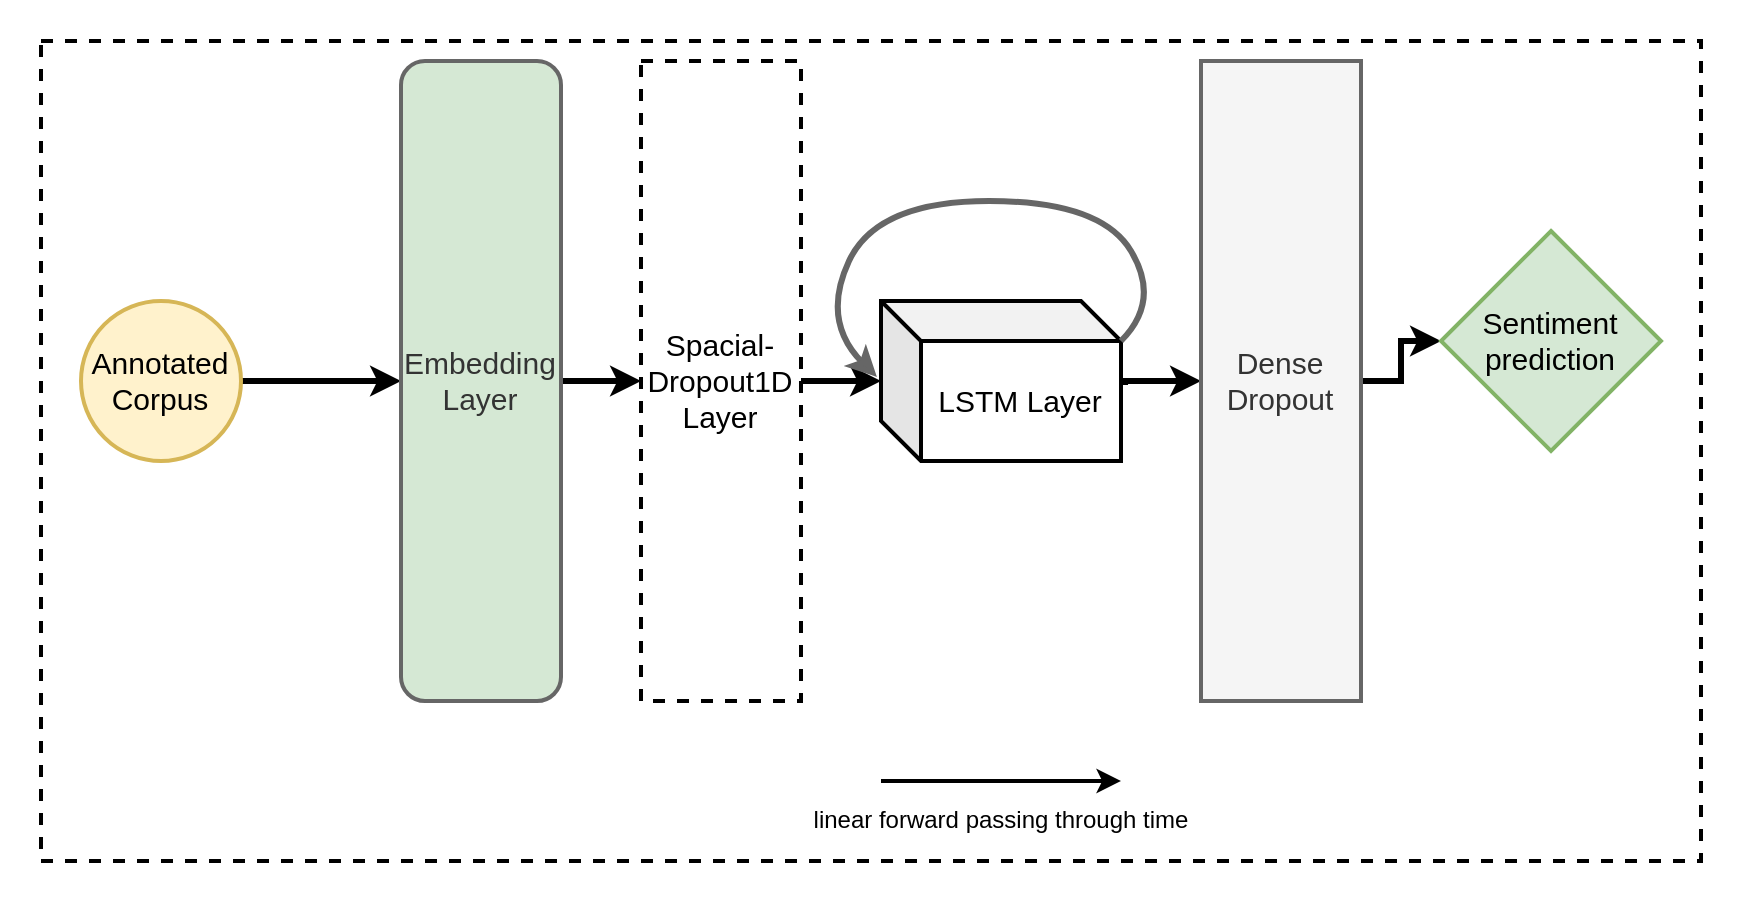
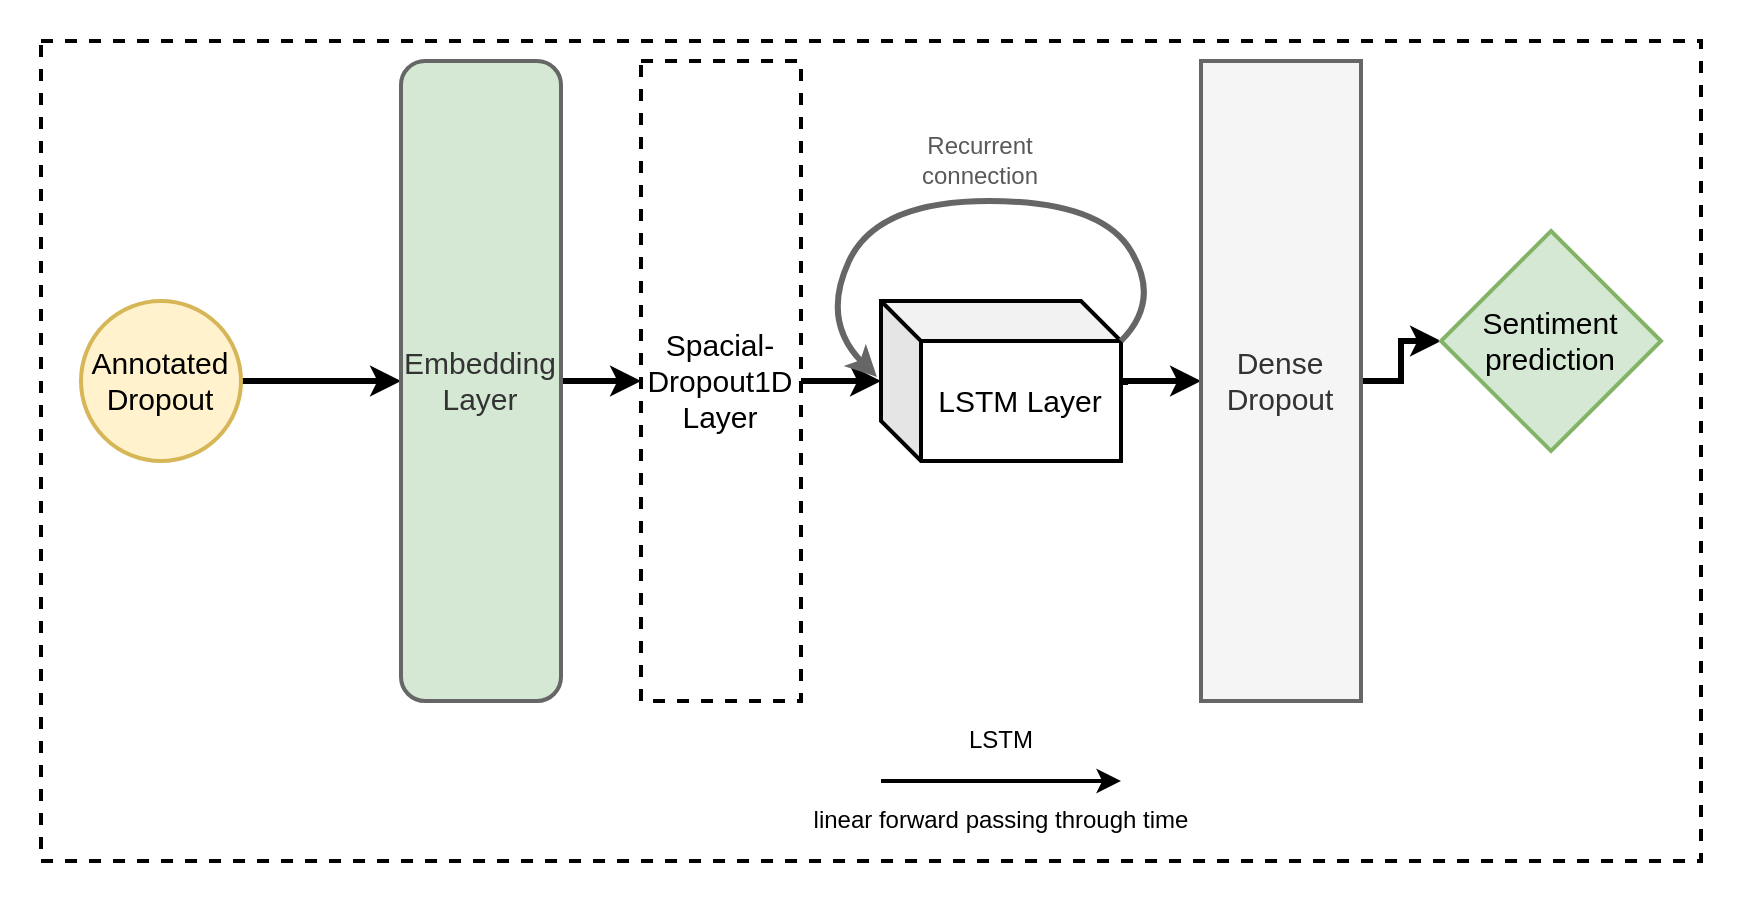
+ <mxCell id="14" value="&lt;font color=&quot;#595959&quot;&gt;Recurrent connection&lt;/font&gt;" style="text;html=1;strokeColor=none;fillColor=none;align=center;verticalAlign=middle;whiteSpace=wrap;rounded=0;dashed=1;" parent="1" vertex="1"><mxGeometry x="470" y="70" width="40" height="20" as="geometry" /></mxCell>
- <mxCell id="3" value="&lt;font style=&quot;font-size: 15px&quot;&gt;Annotated Corpus&lt;/font&gt;" style="ellipse;whiteSpace=wrap;html=1;aspect=fixed;strokeWidth=2;fillColor=#fff2cc;strokeColor=#d6b656;" parent="1" vertex="1"><mxGeometry x="40" y="150" width="80" height="80" as="geometry" /></mxCell>
+ <mxCell id="3" value="&lt;font style=&quot;font-size: 15px&quot;&gt;Annotated Dropout&lt;/font&gt;" style="ellipse;whiteSpace=wrap;html=1;aspect=fixed;strokeWidth=2;fillColor=#fff2cc;strokeColor=#d6b656;" parent="1" vertex="1"><mxGeometry x="40" y="150" width="80" height="80" as="geometry" /></mxCell>
+ <mxCell id="18" value="LSTM" style="text;html=1;align=center;verticalAlign=middle;resizable=0;points=[];autosize=1;strokeColor=none;" vertex="1" parent="1"><mxGeometry x="475" y="360" width="50" height="20" as="geometry" /></mxCell>
